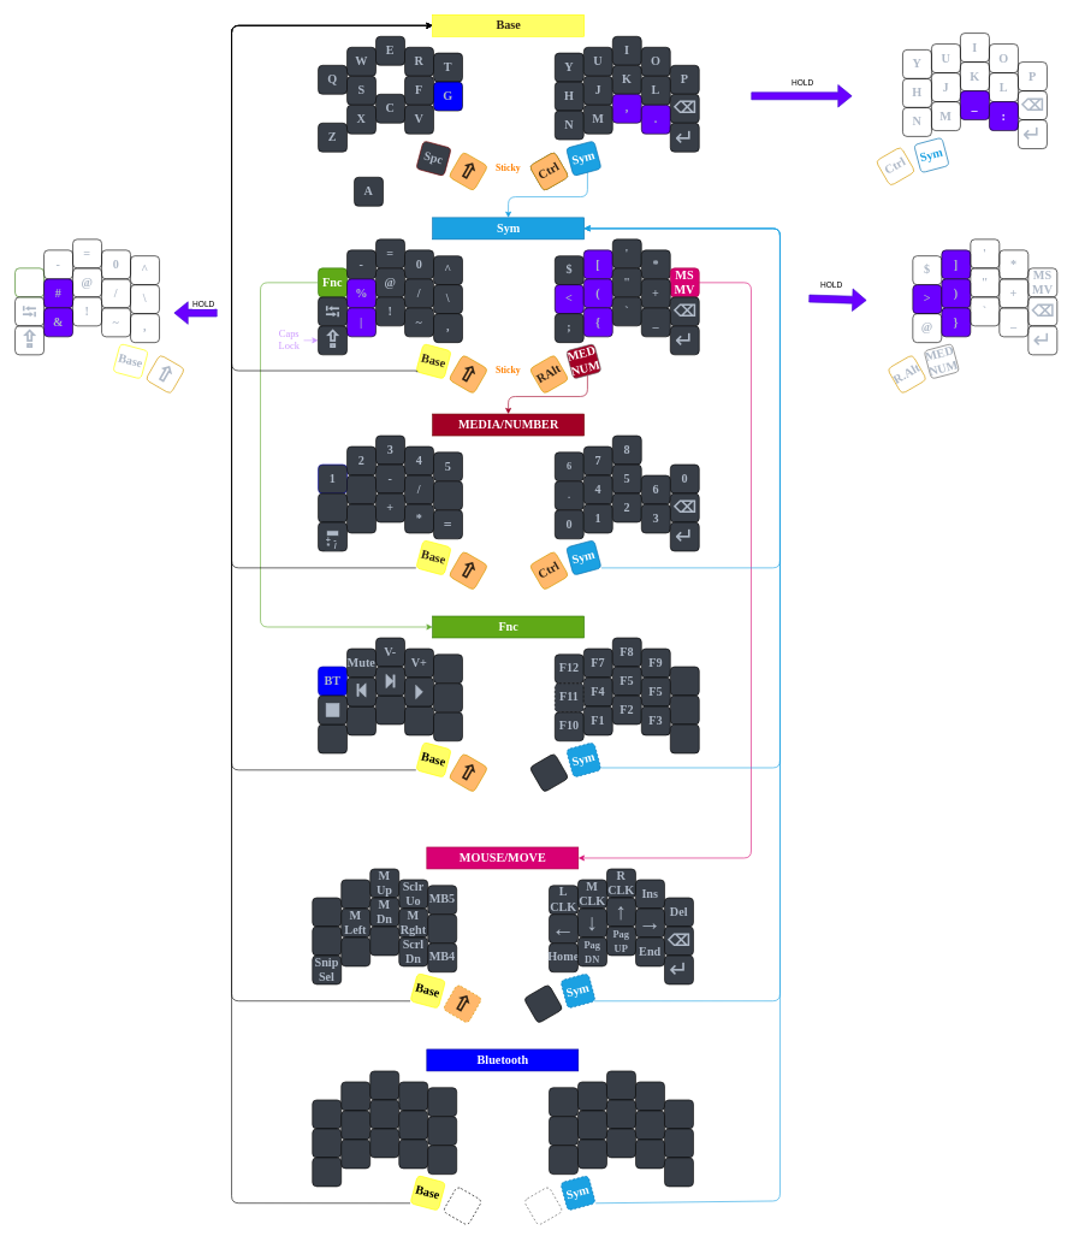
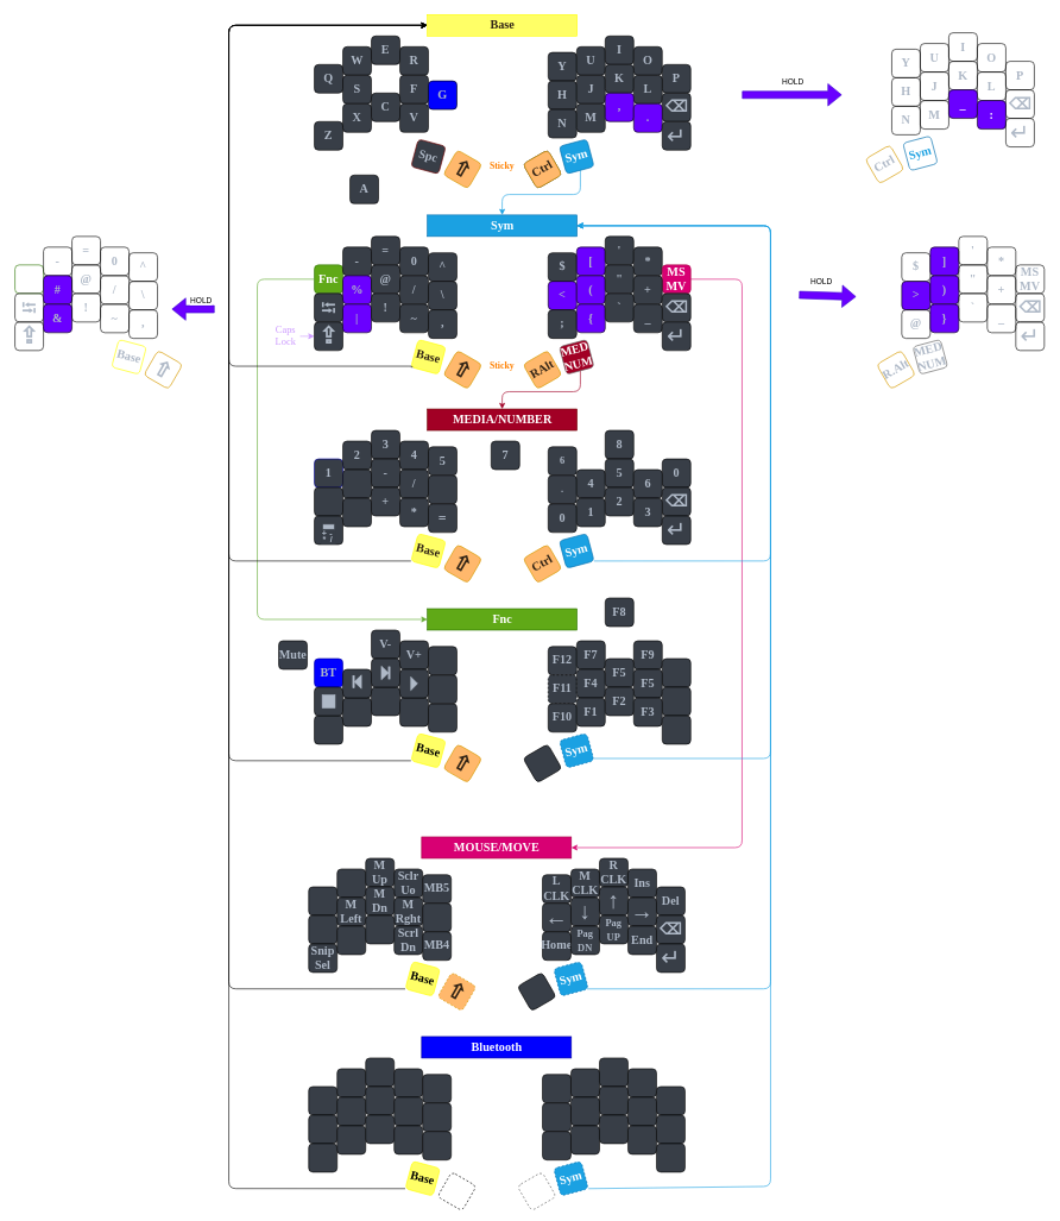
- <mxCell id="6" value="T" style="whiteSpace=wrap;html=1;aspect=fixed;fontSize=17;fontFamily=Verdana;fontStyle=1;fontColor=#AFB9C7;fillColor=#383E47;rounded=1;" parent="1" vertex="1"><mxGeometry x="600" y="73" width="40" height="40" as="geometry" /></mxCell>
- <mxCell id="94" value="&lt;span style=&quot;font-size: 17px;&quot;&gt;7&lt;/span&gt;" style="whiteSpace=wrap;html=1;aspect=fixed;fontSize=11;fontFamily=Verdana;fontStyle=1;fontColor=#AFB9C7;fillColor=#383E47;rounded=1;" parent="1" vertex="1"><mxGeometry x="808" y="618" width="40" height="40" as="geometry" /></mxCell>
+ <mxCell id="94" value="&lt;span style=&quot;font-size: 17px;&quot;&gt;7&lt;/span&gt;" style="whiteSpace=wrap;html=1;aspect=fixed;fontSize=11;fontFamily=Verdana;fontStyle=1;fontColor=#AFB9C7;fillColor=#383E47;rounded=1;" parent="1" vertex="1"><mxGeometry x="688" y="618" width="40" height="40" as="geometry" /></mxCell>
- <mxCell id="123" value="F8" style="whiteSpace=wrap;html=1;aspect=fixed;fontSize=17;fontFamily=Verdana;fontStyle=1;fontColor=#AFB9C7;fillColor=#383E47;rounded=1;" parent="1" vertex="1"><mxGeometry x="848" y="883" width="40" height="40" as="geometry" /></mxCell>
+ <mxCell id="123" value="F8" style="whiteSpace=wrap;html=1;aspect=fixed;fontSize=17;fontFamily=Verdana;fontStyle=1;fontColor=#AFB9C7;fillColor=#383E47;rounded=1;" parent="1" vertex="1"><mxGeometry x="848" y="838" width="40" height="40" as="geometry" /></mxCell>
- <mxCell id="112" value="Mute" style="whiteSpace=wrap;html=1;aspect=fixed;fontSize=17;fontFamily=Verdana;fontStyle=1;fontColor=#AFB9C7;fillColor=#383E47;rounded=1;" parent="1" vertex="1"><mxGeometry x="480" y="898" width="40" height="40" as="geometry" /></mxCell>
+ <mxCell id="112" value="Mute" style="whiteSpace=wrap;html=1;aspect=fixed;fontSize=17;fontFamily=Verdana;fontStyle=1;fontColor=#AFB9C7;fillColor=#383E47;rounded=1;" parent="1" vertex="1"><mxGeometry x="390" y="898" width="40" height="40" as="geometry" /></mxCell>
